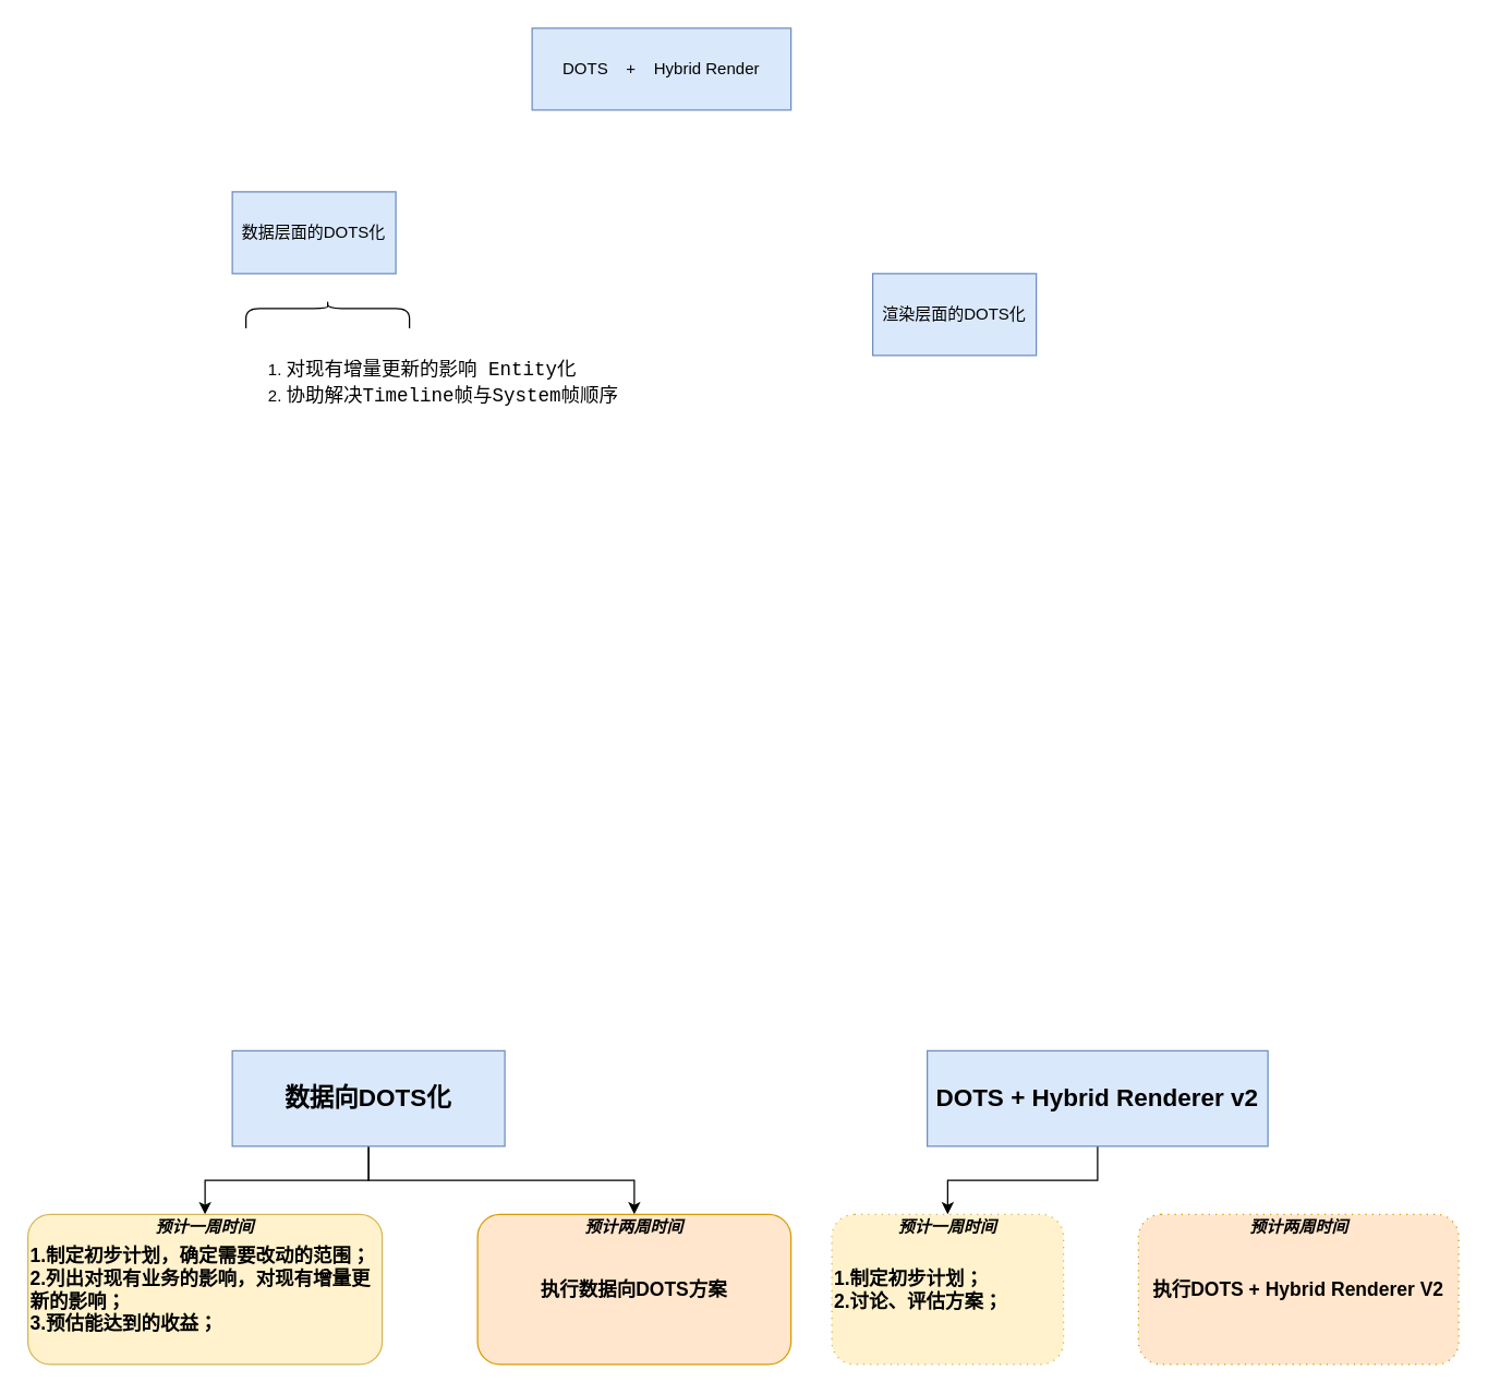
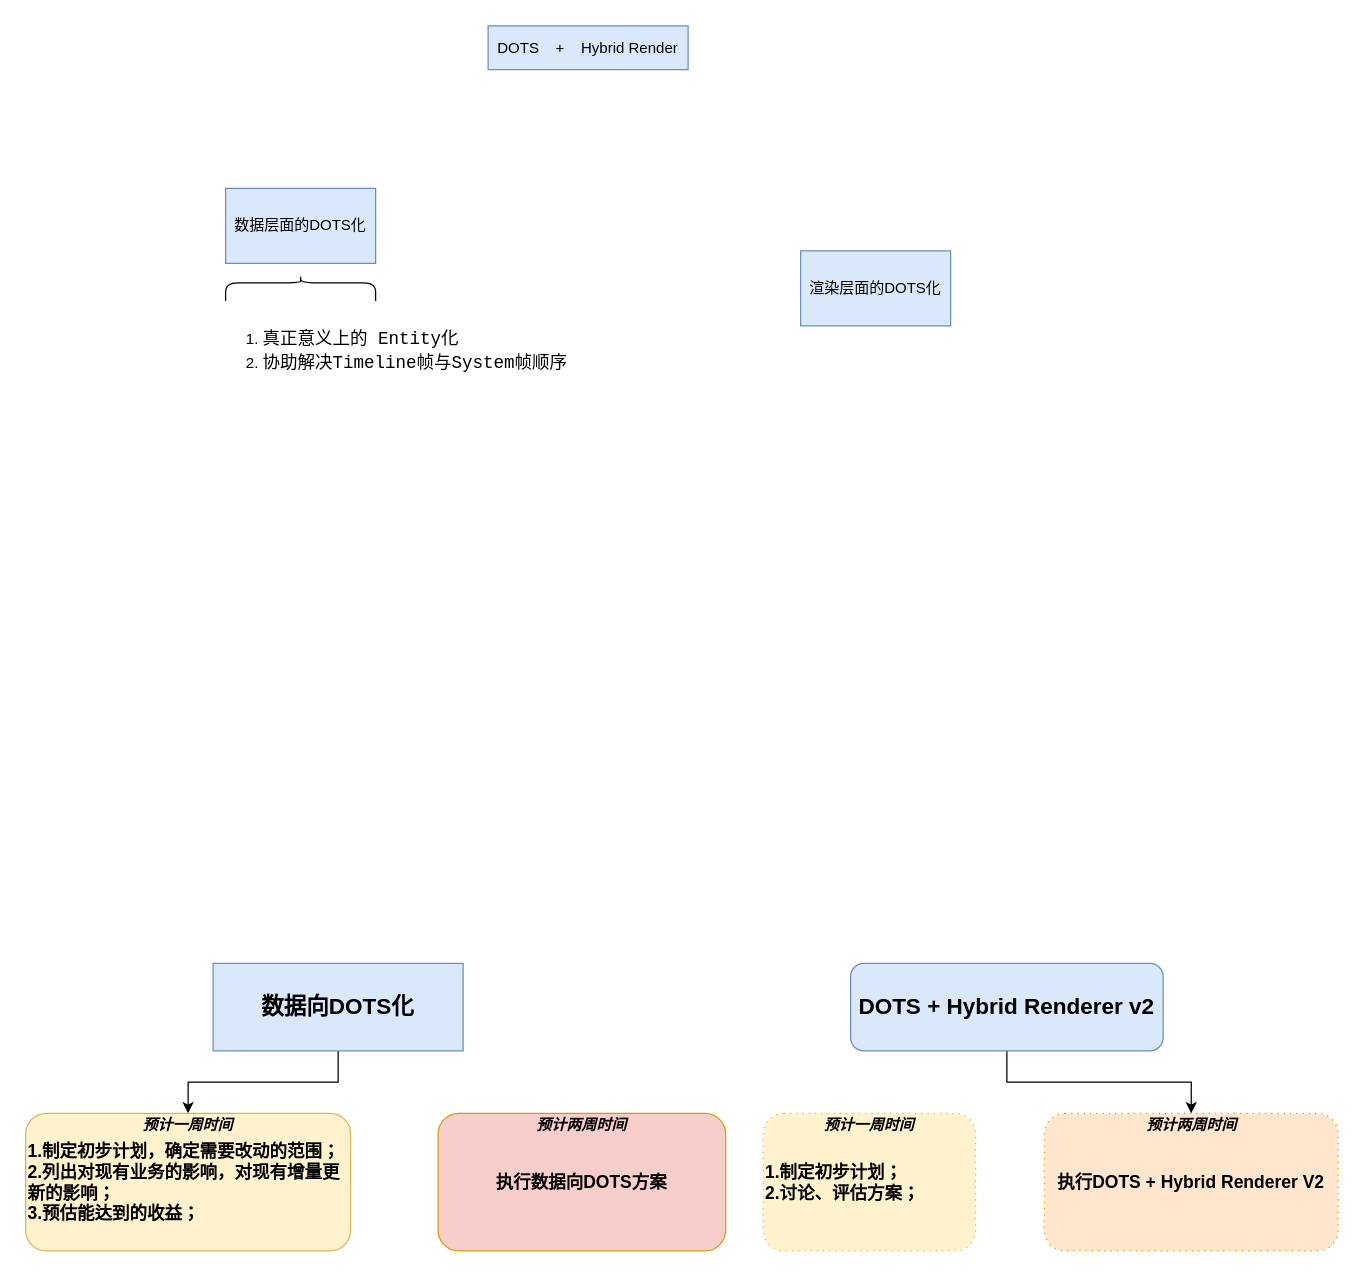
- <mxCell id="2" value="DOTS&amp;nbsp; &amp;nbsp; +&amp;nbsp; &amp;nbsp; Hybrid Render" style="rounded=0;whiteSpace=wrap;html=1;fillColor=#dae8fc;strokeColor=#6c8ebf;" parent="1" vertex="1"><mxGeometry x="390" y="20" width="190" height="60" as="geometry" /></mxCell>
+ <mxCell id="2" value="DOTS&amp;nbsp; &amp;nbsp; +&amp;nbsp; &amp;nbsp; Hybrid Render" style="rounded=0;whiteSpace=wrap;html=1;fillColor=#dae8fc;strokeColor=#6c8ebf;" parent="1" vertex="1"><mxGeometry x="390" y="20" width="160" height="35" as="geometry" /></mxCell>
- <mxCell id="3" value="数据层面的DOTS化" style="rounded=0;whiteSpace=wrap;html=1;fillColor=#dae8fc;strokeColor=#6c8ebf;" parent="1" vertex="1"><mxGeometry x="170" y="140" width="120" height="60" as="geometry" /></mxCell>
+ <mxCell id="3" value="数据层面的DOTS化" style="rounded=0;whiteSpace=wrap;html=1;fillColor=#dae8fc;strokeColor=#6c8ebf;" parent="1" vertex="1"><mxGeometry x="180" y="150" width="120" height="60" as="geometry" /></mxCell>
- <mxCell id="6" value="&lt;ol&gt;&lt;li&gt;&lt;div style=&quot;font-family: &amp;#34;consolas&amp;#34; , &amp;#34;courier new&amp;#34; , monospace ; font-size: 14px ; line-height: 19px ; white-space: pre&quot;&gt;对现有增量更新的影响 Entity化&lt;/div&gt;&lt;/li&gt;&lt;li&gt;&lt;div style=&quot;font-family: &amp;#34;consolas&amp;#34; , &amp;#34;courier new&amp;#34; , monospace ; font-size: 14px ; line-height: 19px ; white-space: pre&quot;&gt;协助解决Timeline帧与System帧顺序&lt;/div&gt;&lt;/li&gt;&lt;/ol&gt;" style="text;strokeColor=none;fillColor=none;html=1;whiteSpace=wrap;verticalAlign=middle;overflow=fill;resizeWidth=1;resizeHeight=1;backgroundOutline=0;" parent="1" vertex="1"><mxGeometry x="170" y="250" width="325" height="110" as="geometry" /></mxCell>
+ <mxCell id="6" value="&lt;ol&gt;&lt;li&gt;&lt;div style=&quot;font-family: &amp;#34;consolas&amp;#34; , &amp;#34;courier new&amp;#34; , monospace ; font-size: 14px ; line-height: 19px ; white-space: pre&quot;&gt;真正意义上的 Entity化&lt;/div&gt;&lt;/li&gt;&lt;li&gt;&lt;div style=&quot;font-family: &amp;#34;consolas&amp;#34; , &amp;#34;courier new&amp;#34; , monospace ; font-size: 14px ; line-height: 19px ; white-space: pre&quot;&gt;协助解决Timeline帧与System帧顺序&lt;/div&gt;&lt;/li&gt;&lt;/ol&gt;" style="text;strokeColor=none;fillColor=none;html=1;whiteSpace=wrap;verticalAlign=middle;overflow=fill;resizeWidth=1;resizeHeight=1;backgroundOutline=0;" parent="1" vertex="1"><mxGeometry x="170" y="250" width="325" height="110" as="geometry" /></mxCell>
- <mxCell id="16" value="&lt;b&gt;&lt;font style=&quot;font-size: 18px&quot;&gt;DOTS + Hybrid Renderer v2&lt;/font&gt;&lt;/b&gt;" style="rounded=0;whiteSpace=wrap;html=1;fillColor=#dae8fc;strokeColor=#6c8ebf;" parent="1" vertex="1"><mxGeometry x="680" y="770" width="250" height="70" as="geometry" /></mxCell>
+ <mxCell id="16" value="&lt;b&gt;&lt;font style=&quot;font-size: 18px&quot;&gt;DOTS + Hybrid Renderer v2&lt;/font&gt;&lt;/b&gt;" style="whiteSpace=wrap;html=1;fillColor=#dae8fc;strokeColor=#6c8ebf;rounded=1;" parent="1" vertex="1"><mxGeometry x="680" y="770" width="250" height="70" as="geometry" /></mxCell>
- <mxCell id="8" style="edgeStyle=orthogonalEdgeStyle;rounded=0;orthogonalLoop=1;jettySize=auto;html=1;exitX=0.5;exitY=1;exitDx=0;exitDy=0;entryX=0.5;entryY=0;entryDx=0;entryDy=0;" parent="1" source="9" target="11" edge="1"><mxGeometry relative="1" as="geometry" /></mxCell>
- <mxCell id="14" style="edgeStyle=orthogonalEdgeStyle;rounded=0;orthogonalLoop=1;jettySize=auto;html=1;exitX=0.5;exitY=1;exitDx=0;exitDy=0;" parent="1" source="16" target="17" edge="1"><mxGeometry relative="1" as="geometry" /></mxCell>
+ <mxCell id="15" style="edgeStyle=orthogonalEdgeStyle;rounded=0;orthogonalLoop=1;jettySize=auto;html=1;exitX=0.5;exitY=1;exitDx=0;exitDy=0;entryX=0.5;entryY=0;entryDx=0;entryDy=0;" parent="1" source="16" target="18" edge="1"><mxGeometry relative="1" as="geometry" /></mxCell>
- <mxCell id="11" value="&lt;b style=&quot;font-size: 14px ; white-space: normal&quot;&gt;执行数据向DOTS方案&lt;/b&gt;" style="rounded=1;whiteSpace=wrap;html=1;fillColor=#ffe6cc;strokeColor=#d79b00;" parent="1" vertex="1"><mxGeometry x="350" y="890" width="230" height="110" as="geometry" /></mxCell>
+ <mxCell id="11" value="&lt;b style=&quot;font-size: 14px ; white-space: normal&quot;&gt;执行数据向DOTS方案&lt;/b&gt;" style="rounded=1;whiteSpace=wrap;html=1;fillColor=#f8cecc;strokeColor=#d79b00;" parent="1" vertex="1"><mxGeometry x="350" y="890" width="230" height="110" as="geometry" /></mxCell>
